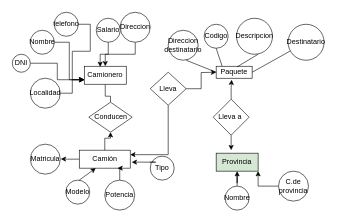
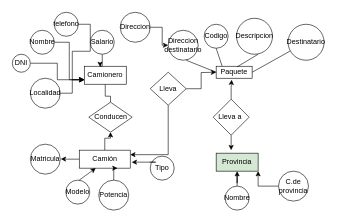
- <mxCell id="5" value="Salario" style="ellipse;whiteSpace=wrap;html=1;aspect=fixed;" vertex="1" parent="1"><mxGeometry x="160" y="30" width="40" height="40" as="geometry" /></mxCell>
+ <mxCell id="5" value="Salario" style="ellipse;whiteSpace=wrap;html=1;aspect=fixed;" vertex="1" parent="1"><mxGeometry x="150" y="50" width="40" height="40" as="geometry" /></mxCell>
- <mxCell id="12" style="edgeStyle=orthogonalEdgeStyle;rounded=0;orthogonalLoop=1;jettySize=auto;html=1;entryX=0.5;entryY=0;entryDx=0;entryDy=0;" edge="1" parent="1" source="13" target="3"><mxGeometry relative="1" as="geometry" /></mxCell>
+ <mxCell id="12" style="edgeStyle=orthogonalEdgeStyle;rounded=0;orthogonalLoop=1;jettySize=auto;html=1;" edge="1" parent="1" source="13" target="20"><mxGeometry relative="1" as="geometry" /></mxCell>
- <mxCell id="32" value="Potencia" style="ellipse;whiteSpace=wrap;html=1;aspect=fixed;" vertex="1" parent="1"><mxGeometry x="174.15" y="300" width="50" height="50" as="geometry" /></mxCell>
+ <mxCell id="32" value="Potencia" style="ellipse;whiteSpace=wrap;html=1;aspect=fixed;" vertex="1" parent="1"><mxGeometry x="164.15" y="300" width="50" height="50" as="geometry" /></mxCell>
